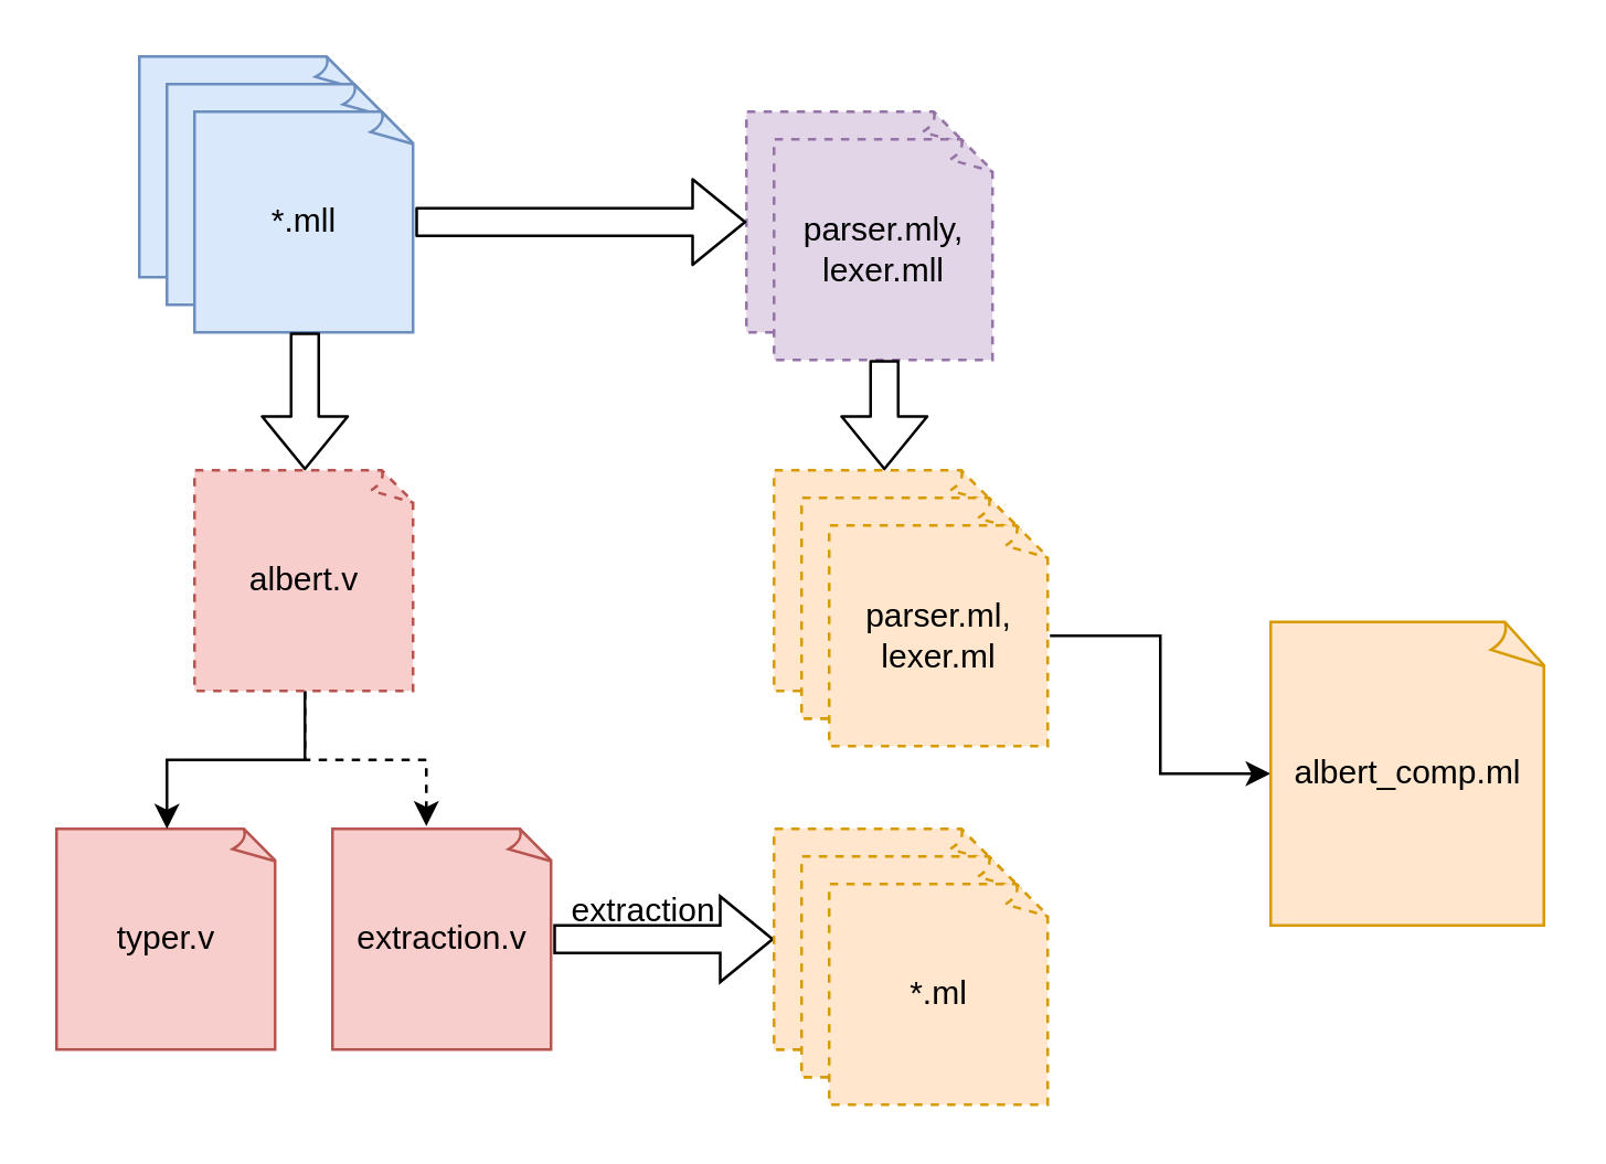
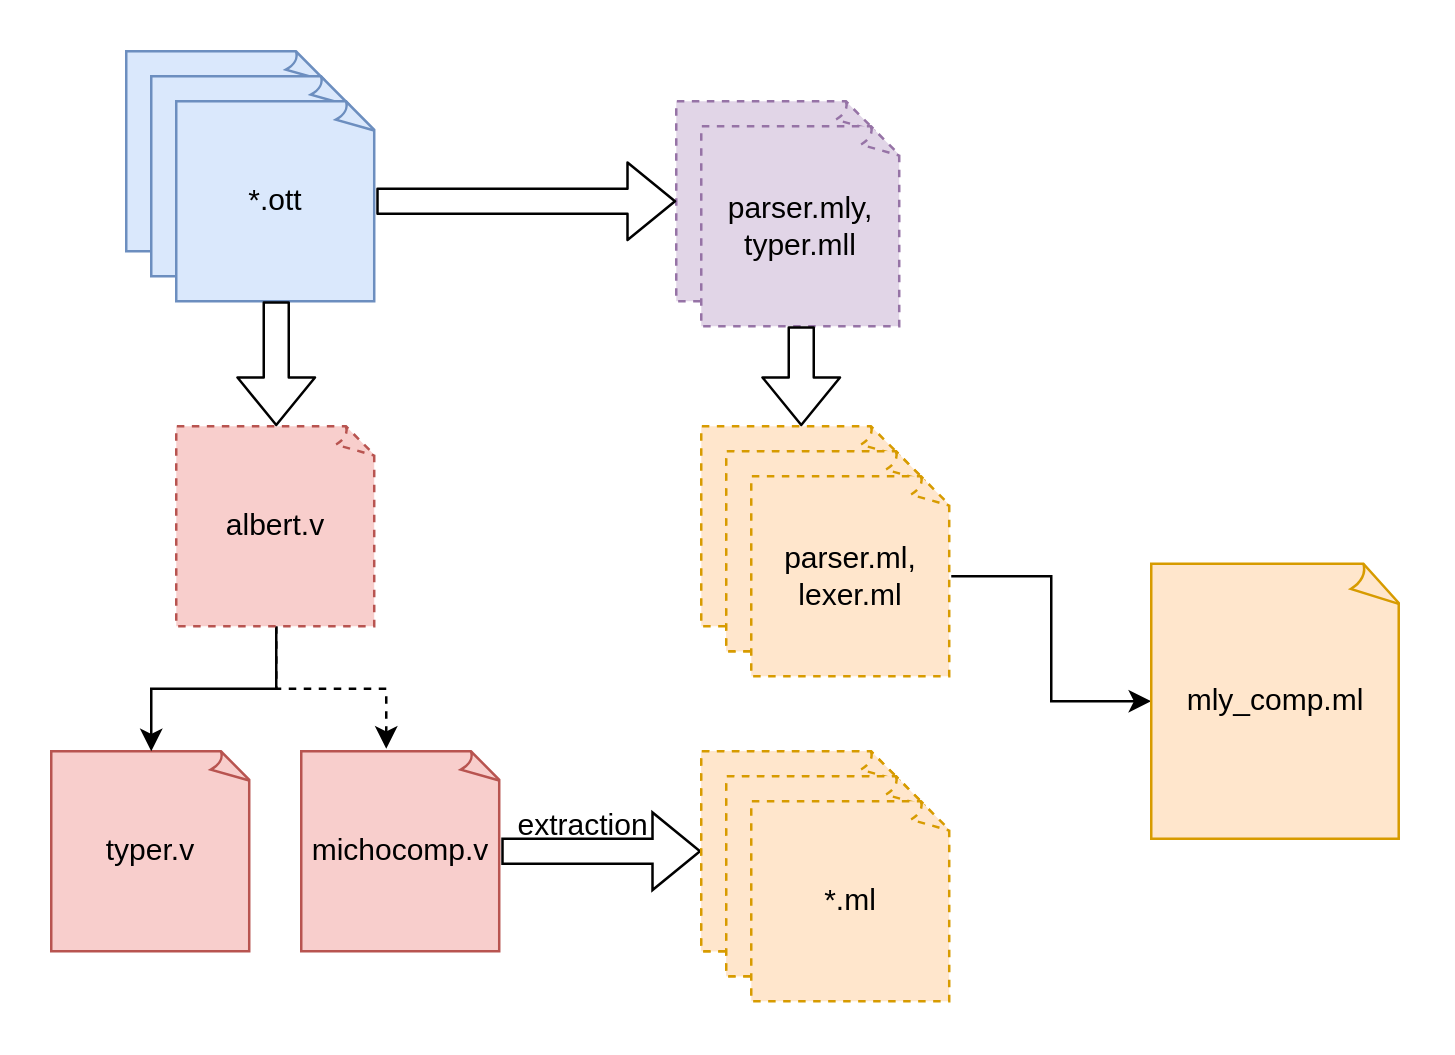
- <mxCell id="7" value="*.mll" style="whiteSpace=wrap;html=1;shape=mxgraph.basic.document;fillColor=#dae8fc;strokeColor=#6c8ebf;" vertex="1" parent="1"><mxGeometry x="70" y="40" width="80" height="80" as="geometry" /></mxCell>
+ <mxCell id="7" value="*.ott" style="whiteSpace=wrap;html=1;shape=mxgraph.basic.document;fillColor=#dae8fc;strokeColor=#6c8ebf;" vertex="1" parent="1"><mxGeometry x="70" y="40" width="80" height="80" as="geometry" /></mxCell>
- <mxCell id="14" value="&lt;div&gt;parser.mly,&lt;/div&gt;&lt;div&gt;lexer.mll&lt;br&gt;&lt;/div&gt;" style="whiteSpace=wrap;html=1;shape=mxgraph.basic.document;fillColor=#e1d5e7;strokeColor=#9673a6;dashed=1;" vertex="1" parent="1"><mxGeometry x="280" y="50" width="80" height="80" as="geometry" /></mxCell>
+ <mxCell id="14" value="&lt;div&gt;parser.mly,&lt;/div&gt;&lt;div&gt;typer.mll&lt;br&gt;&lt;/div&gt;" style="whiteSpace=wrap;html=1;shape=mxgraph.basic.document;fillColor=#e1d5e7;strokeColor=#9673a6;dashed=1;" vertex="1" parent="1"><mxGeometry x="280" y="50" width="80" height="80" as="geometry" /></mxCell>
- <mxCell id="27" value="&lt;div&gt;albert_comp.ml&lt;br&gt;&lt;/div&gt;" style="whiteSpace=wrap;html=1;shape=mxgraph.basic.document;fillColor=#ffe6cc;strokeColor=#d79b00;" vertex="1" parent="1"><mxGeometry x="460" y="225" width="100" height="110" as="geometry" /></mxCell>
+ <mxCell id="27" value="&lt;div&gt;mly_comp.ml&lt;br&gt;&lt;/div&gt;" style="whiteSpace=wrap;html=1;shape=mxgraph.basic.document;fillColor=#ffe6cc;strokeColor=#d79b00;" vertex="1" parent="1"><mxGeometry x="460" y="225" width="100" height="110" as="geometry" /></mxCell>
- <mxCell id="4" value="extraction.v" style="whiteSpace=wrap;html=1;shape=mxgraph.basic.document;fillColor=#f8cecc;strokeColor=#b85450;" vertex="1" parent="1"><mxGeometry x="120" y="300" width="80" height="80" as="geometry" /></mxCell>
+ <mxCell id="4" value="michocomp.v" style="whiteSpace=wrap;html=1;shape=mxgraph.basic.document;fillColor=#f8cecc;strokeColor=#b85450;" vertex="1" parent="1"><mxGeometry x="120" y="300" width="80" height="80" as="geometry" /></mxCell>
